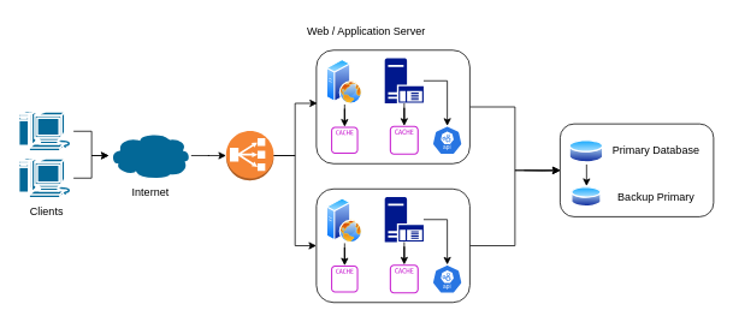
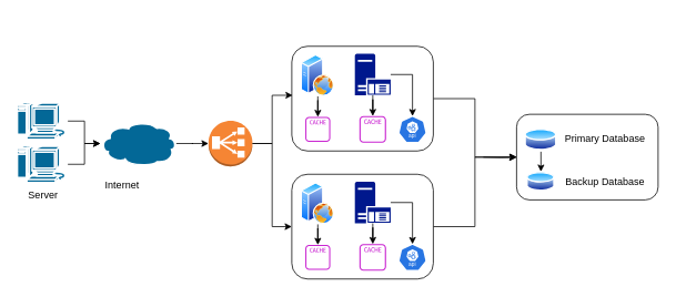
- <mxCell id="26" value="Web / Application Server" style="text;html=1;align=center;verticalAlign=middle;resizable=0;points=[];autosize=1;strokeColor=none;fillColor=none;" vertex="1" parent="1"><mxGeometry x="330" y="20" width="150" height="30" as="geometry" /></mxCell>
- <mxCell id="12" value="Internet" style="text;html=1;align=center;verticalAlign=middle;resizable=0;points=[];autosize=1;strokeColor=none;fillColor=none;" vertex="1" parent="1"><mxGeometry x="135.62" y="198" width="60" height="30" as="geometry" /></mxCell>
+ <mxCell id="12" value="Internet" style="text;html=1;align=center;verticalAlign=middle;resizable=0;points=[];autosize=1;strokeColor=none;fillColor=none;" vertex="1" parent="1"><mxGeometry x="115.62" y="208" width="60" height="30" as="geometry" /></mxCell>
- <mxCell id="21" value="Backup Primary" style="text;html=1;align=center;verticalAlign=middle;resizable=0;points=[];autosize=1;strokeColor=none;fillColor=none;" vertex="1" parent="1"><mxGeometry x="665.97" y="203.24" width="120" height="30" as="geometry" /></mxCell>
+ <mxCell id="21" value="Backup Database" style="text;html=1;align=center;verticalAlign=middle;resizable=0;points=[];autosize=1;strokeColor=none;fillColor=none;" vertex="1" parent="1"><mxGeometry x="665.97" y="203.24" width="120" height="30" as="geometry" /></mxCell>
- <mxCell id="9" value="Clients" style="text;html=1;align=center;verticalAlign=middle;resizable=0;points=[];autosize=1;strokeColor=none;fillColor=none;" vertex="1" parent="1"><mxGeometry x="20.5" y="219" width="60" height="30" as="geometry" /></mxCell>
+ <mxCell id="9" value="Server" style="text;html=1;align=center;verticalAlign=middle;resizable=0;points=[];autosize=1;strokeColor=none;fillColor=none;" vertex="1" parent="1"><mxGeometry x="20.5" y="219" width="60" height="30" as="geometry" /></mxCell>
